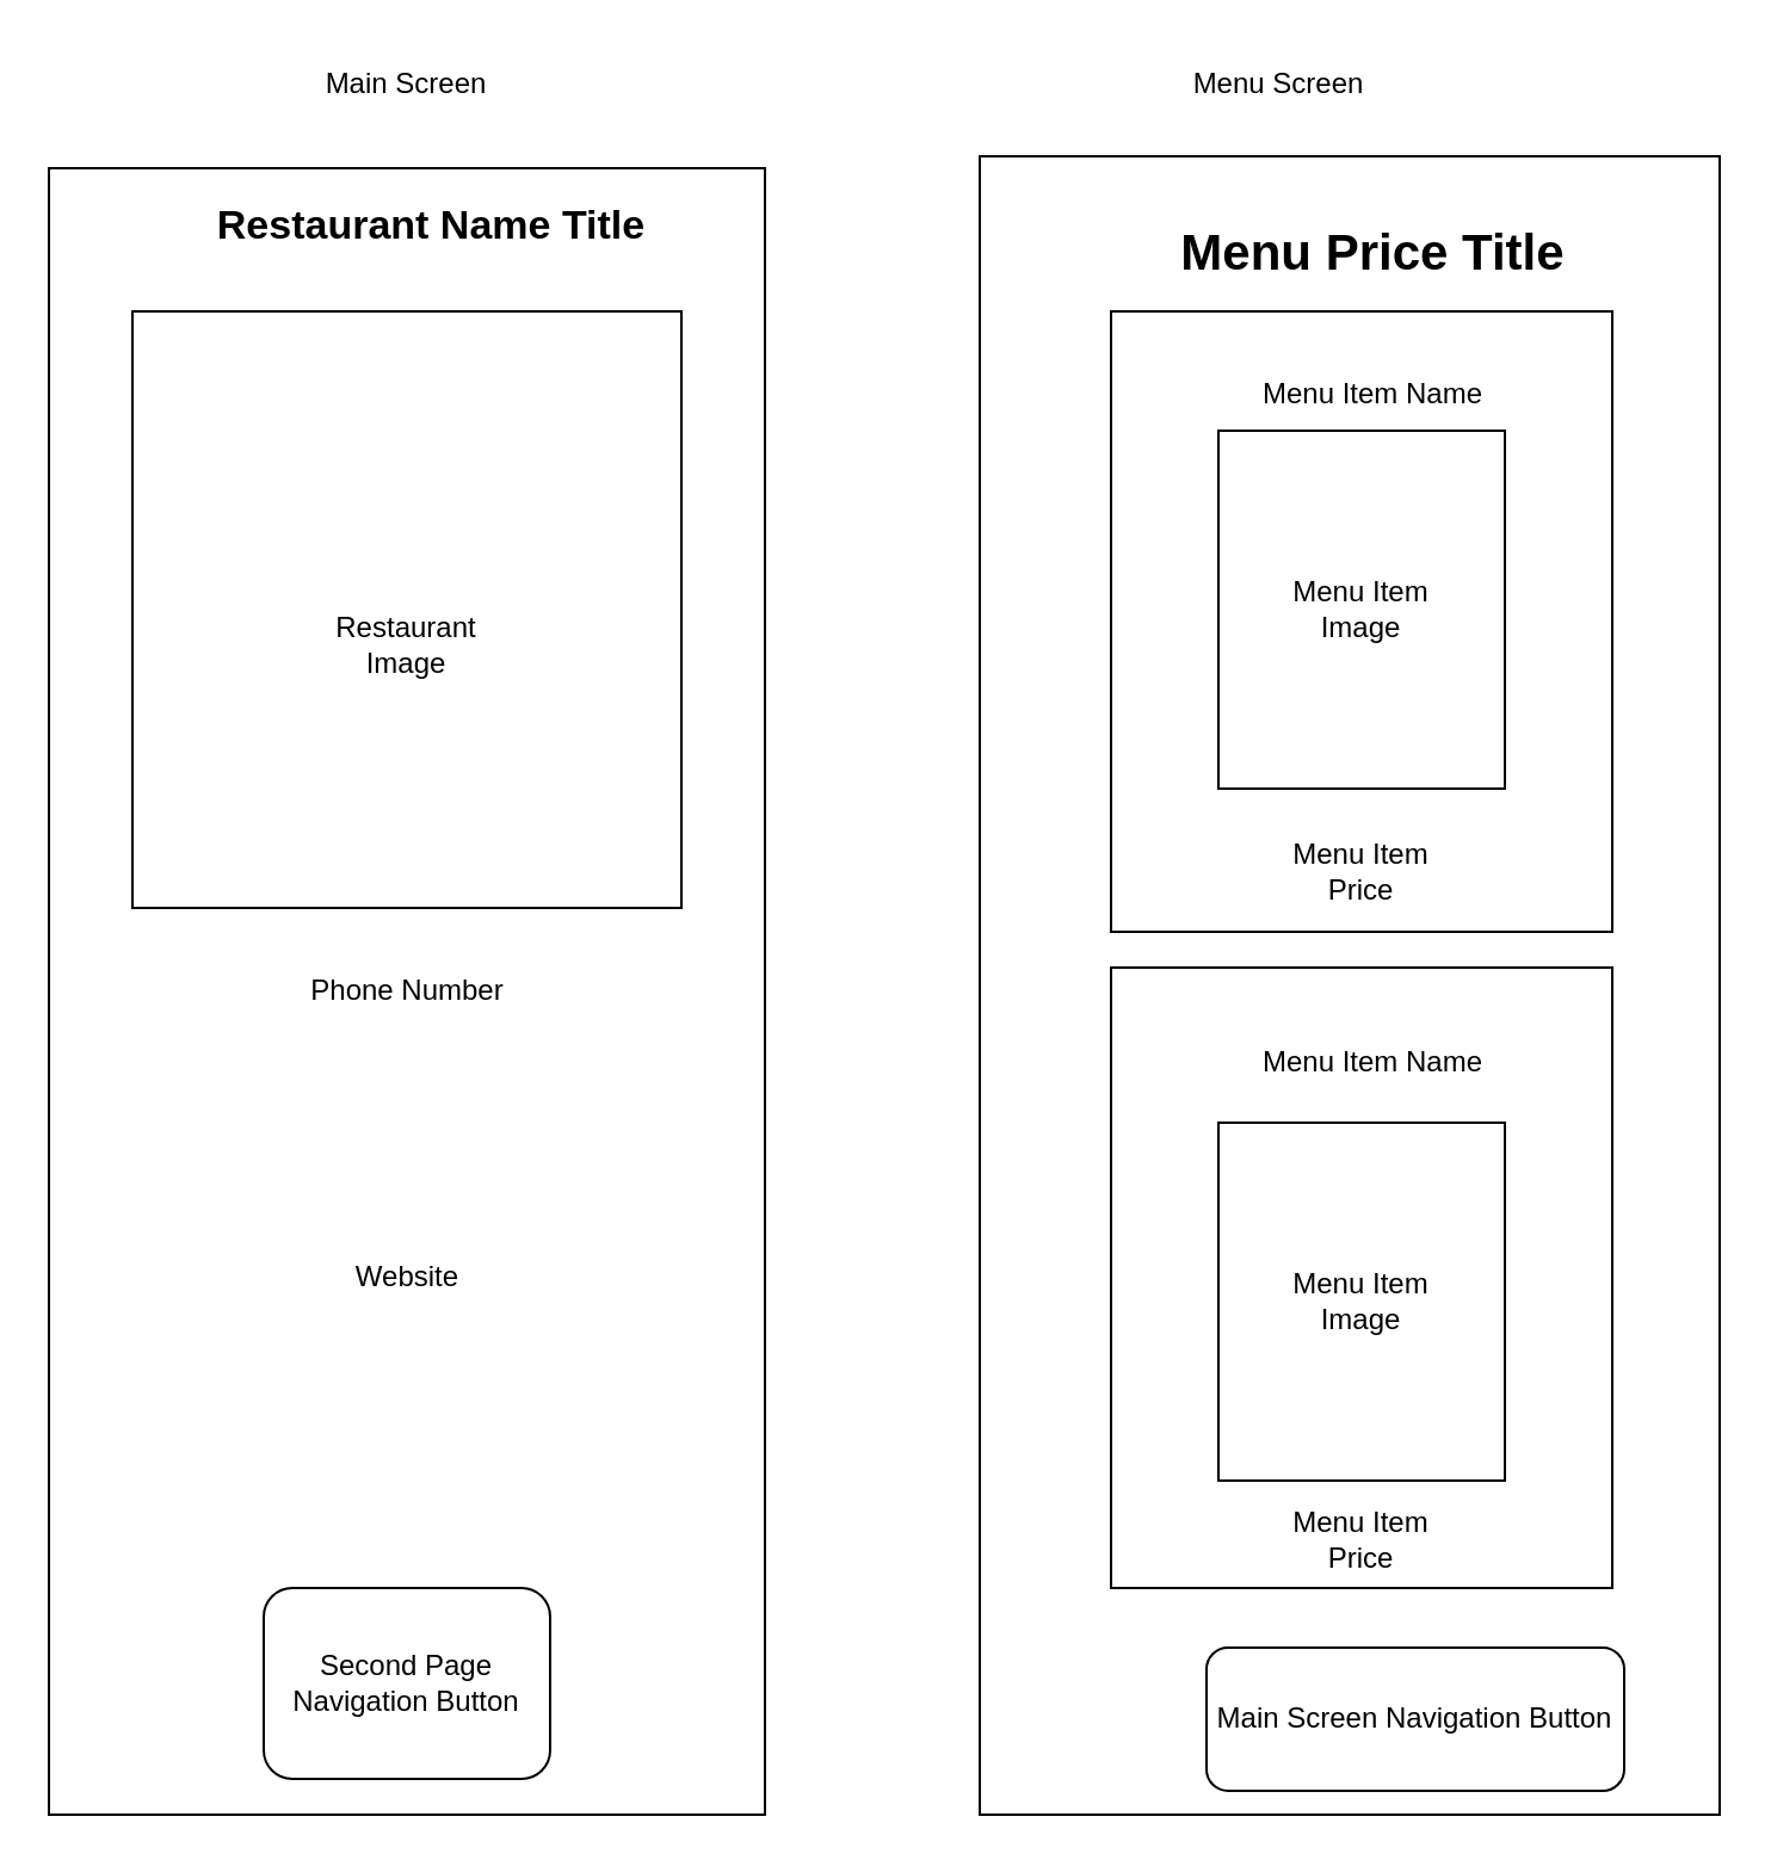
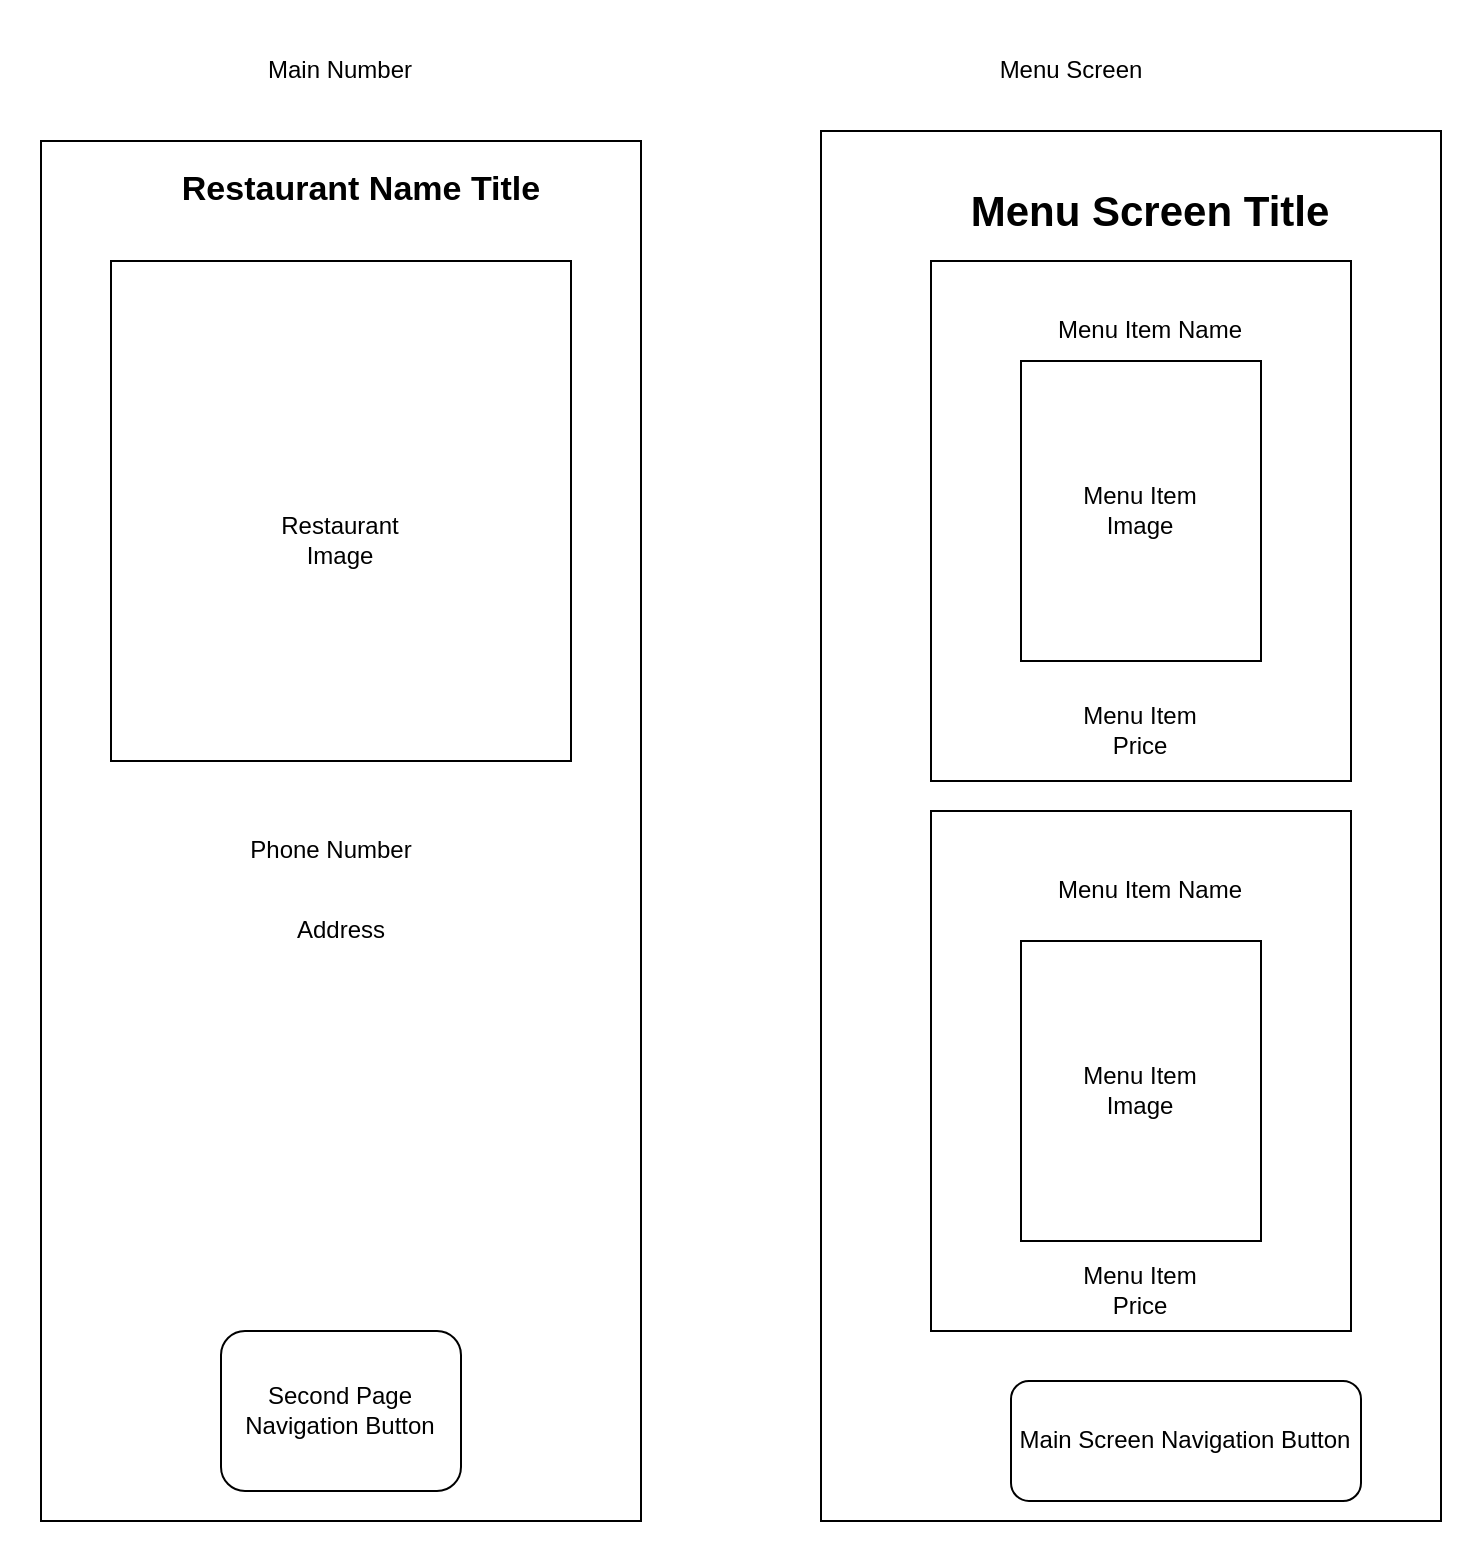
- <mxCell id="3" value="Main Screen" style="text;html=1;align=center;verticalAlign=middle;whiteSpace=wrap;rounded=0;" vertex="1" parent="1"><mxGeometry x="125" y="20" width="90" height="30" as="geometry" /></mxCell>
+ <mxCell id="3" value="Main Number" style="text;html=1;align=center;verticalAlign=middle;whiteSpace=wrap;rounded=0;" vertex="1" parent="1"><mxGeometry x="125" y="20" width="90" height="30" as="geometry" /></mxCell>
- <mxCell id="13" value="Menu Price Title" style="text;html=1;align=center;verticalAlign=middle;whiteSpace=wrap;rounded=0;fontSize=21;fontStyle=1" vertex="1" parent="1"><mxGeometry x="450" y="90" width="250" height="30" as="geometry" /></mxCell>
+ <mxCell id="13" value="Menu Screen Title" style="text;html=1;align=center;verticalAlign=middle;whiteSpace=wrap;rounded=0;fontSize=21;fontStyle=1" vertex="1" parent="1"><mxGeometry x="450" y="90" width="250" height="30" as="geometry" /></mxCell>
- <mxCell id="7" value="Phone Number" style="text;html=1;align=center;verticalAlign=middle;whiteSpace=wrap;rounded=0;" vertex="1" parent="1"><mxGeometry x="112.5" y="400" width="115" height="30" as="geometry" /></mxCell>
+ <mxCell id="7" value="Phone Number" style="text;html=1;align=center;verticalAlign=middle;whiteSpace=wrap;rounded=0;" vertex="1" parent="1"><mxGeometry x="107.5" y="410" width="115" height="30" as="geometry" /></mxCell>
+ <mxCell id="8" value="Address" style="text;html=1;align=center;verticalAlign=middle;whiteSpace=wrap;rounded=0;" vertex="1" parent="1"><mxGeometry x="112.5" y="450" width="115" height="30" as="geometry" /></mxCell>
- <mxCell id="9" value="Website" style="text;html=1;align=center;verticalAlign=middle;whiteSpace=wrap;rounded=0;" vertex="1" parent="1"><mxGeometry x="112.5" y="520" width="115" height="30" as="geometry" /></mxCell>
